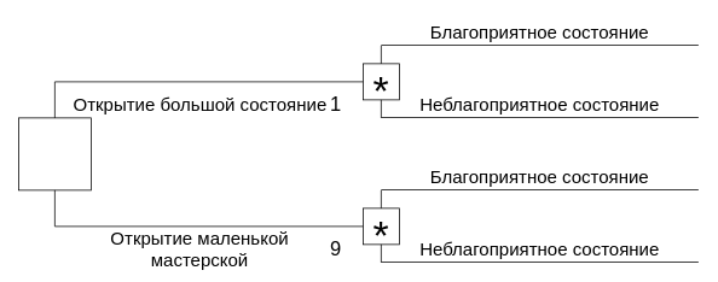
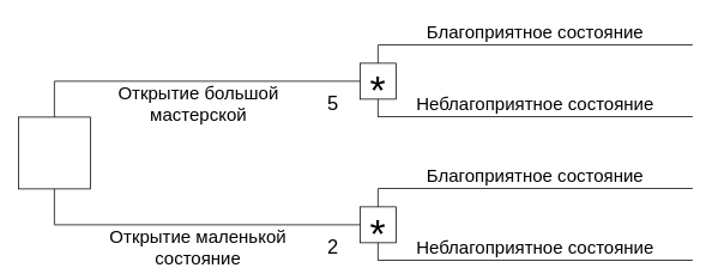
- <mxCell id="21" value="&lt;span style=&quot;font-size: 20px;&quot;&gt;Открытие большой состояние&lt;/span&gt;" style="text;html=1;strokeColor=none;fillColor=none;align=center;verticalAlign=middle;whiteSpace=wrap;rounded=0;fontSize=20;" vertex="1" parent="1"><mxGeometry x="73.5" y="100" width="293" height="30" as="geometry" /></mxCell>
+ <mxCell id="21" value="&lt;span style=&quot;font-size: 20px;&quot;&gt;Открытие большой мастерской&lt;/span&gt;" style="text;html=1;strokeColor=none;fillColor=none;align=center;verticalAlign=middle;whiteSpace=wrap;rounded=0;fontSize=20;" vertex="1" parent="1"><mxGeometry x="73.5" y="100" width="293" height="30" as="geometry" /></mxCell>
- <mxCell id="25" value="1" style="text;html=1;strokeColor=none;fillColor=none;align=center;verticalAlign=middle;whiteSpace=wrap;rounded=0;fontSize=22;" vertex="1" parent="1"><mxGeometry x="340" y="100" width="60" height="30" as="geometry" /></mxCell>
+ <mxCell id="25" value="5" style="text;html=1;strokeColor=none;fillColor=none;align=center;verticalAlign=middle;whiteSpace=wrap;rounded=0;fontSize=22;" vertex="1" parent="1"><mxGeometry x="340" y="100" width="60" height="30" as="geometry" /></mxCell>
- <mxCell id="22" value="&lt;span style=&quot;font-size: 20px;&quot;&gt;Открытие маленькой мастерской&lt;/span&gt;" style="text;html=1;strokeColor=none;fillColor=none;align=center;verticalAlign=middle;whiteSpace=wrap;rounded=0;" vertex="1" parent="1"><mxGeometry x="90" y="260" width="260" height="30" as="geometry" /></mxCell>
+ <mxCell id="22" value="&lt;span style=&quot;font-size: 20px;&quot;&gt;Открытие маленькой состояние&lt;/span&gt;" style="text;html=1;strokeColor=none;fillColor=none;align=center;verticalAlign=middle;whiteSpace=wrap;rounded=0;" vertex="1" parent="1"><mxGeometry x="90" y="260" width="260" height="30" as="geometry" /></mxCell>
- <mxCell id="26" value="9" style="text;html=1;strokeColor=none;fillColor=none;align=center;verticalAlign=middle;whiteSpace=wrap;rounded=0;fontSize=22;" vertex="1" parent="1"><mxGeometry x="340" y="260" width="60" height="30" as="geometry" /></mxCell>
+ <mxCell id="26" value="2" style="text;html=1;strokeColor=none;fillColor=none;align=center;verticalAlign=middle;whiteSpace=wrap;rounded=0;fontSize=22;" vertex="1" parent="1"><mxGeometry x="340" y="260" width="60" height="30" as="geometry" /></mxCell>
